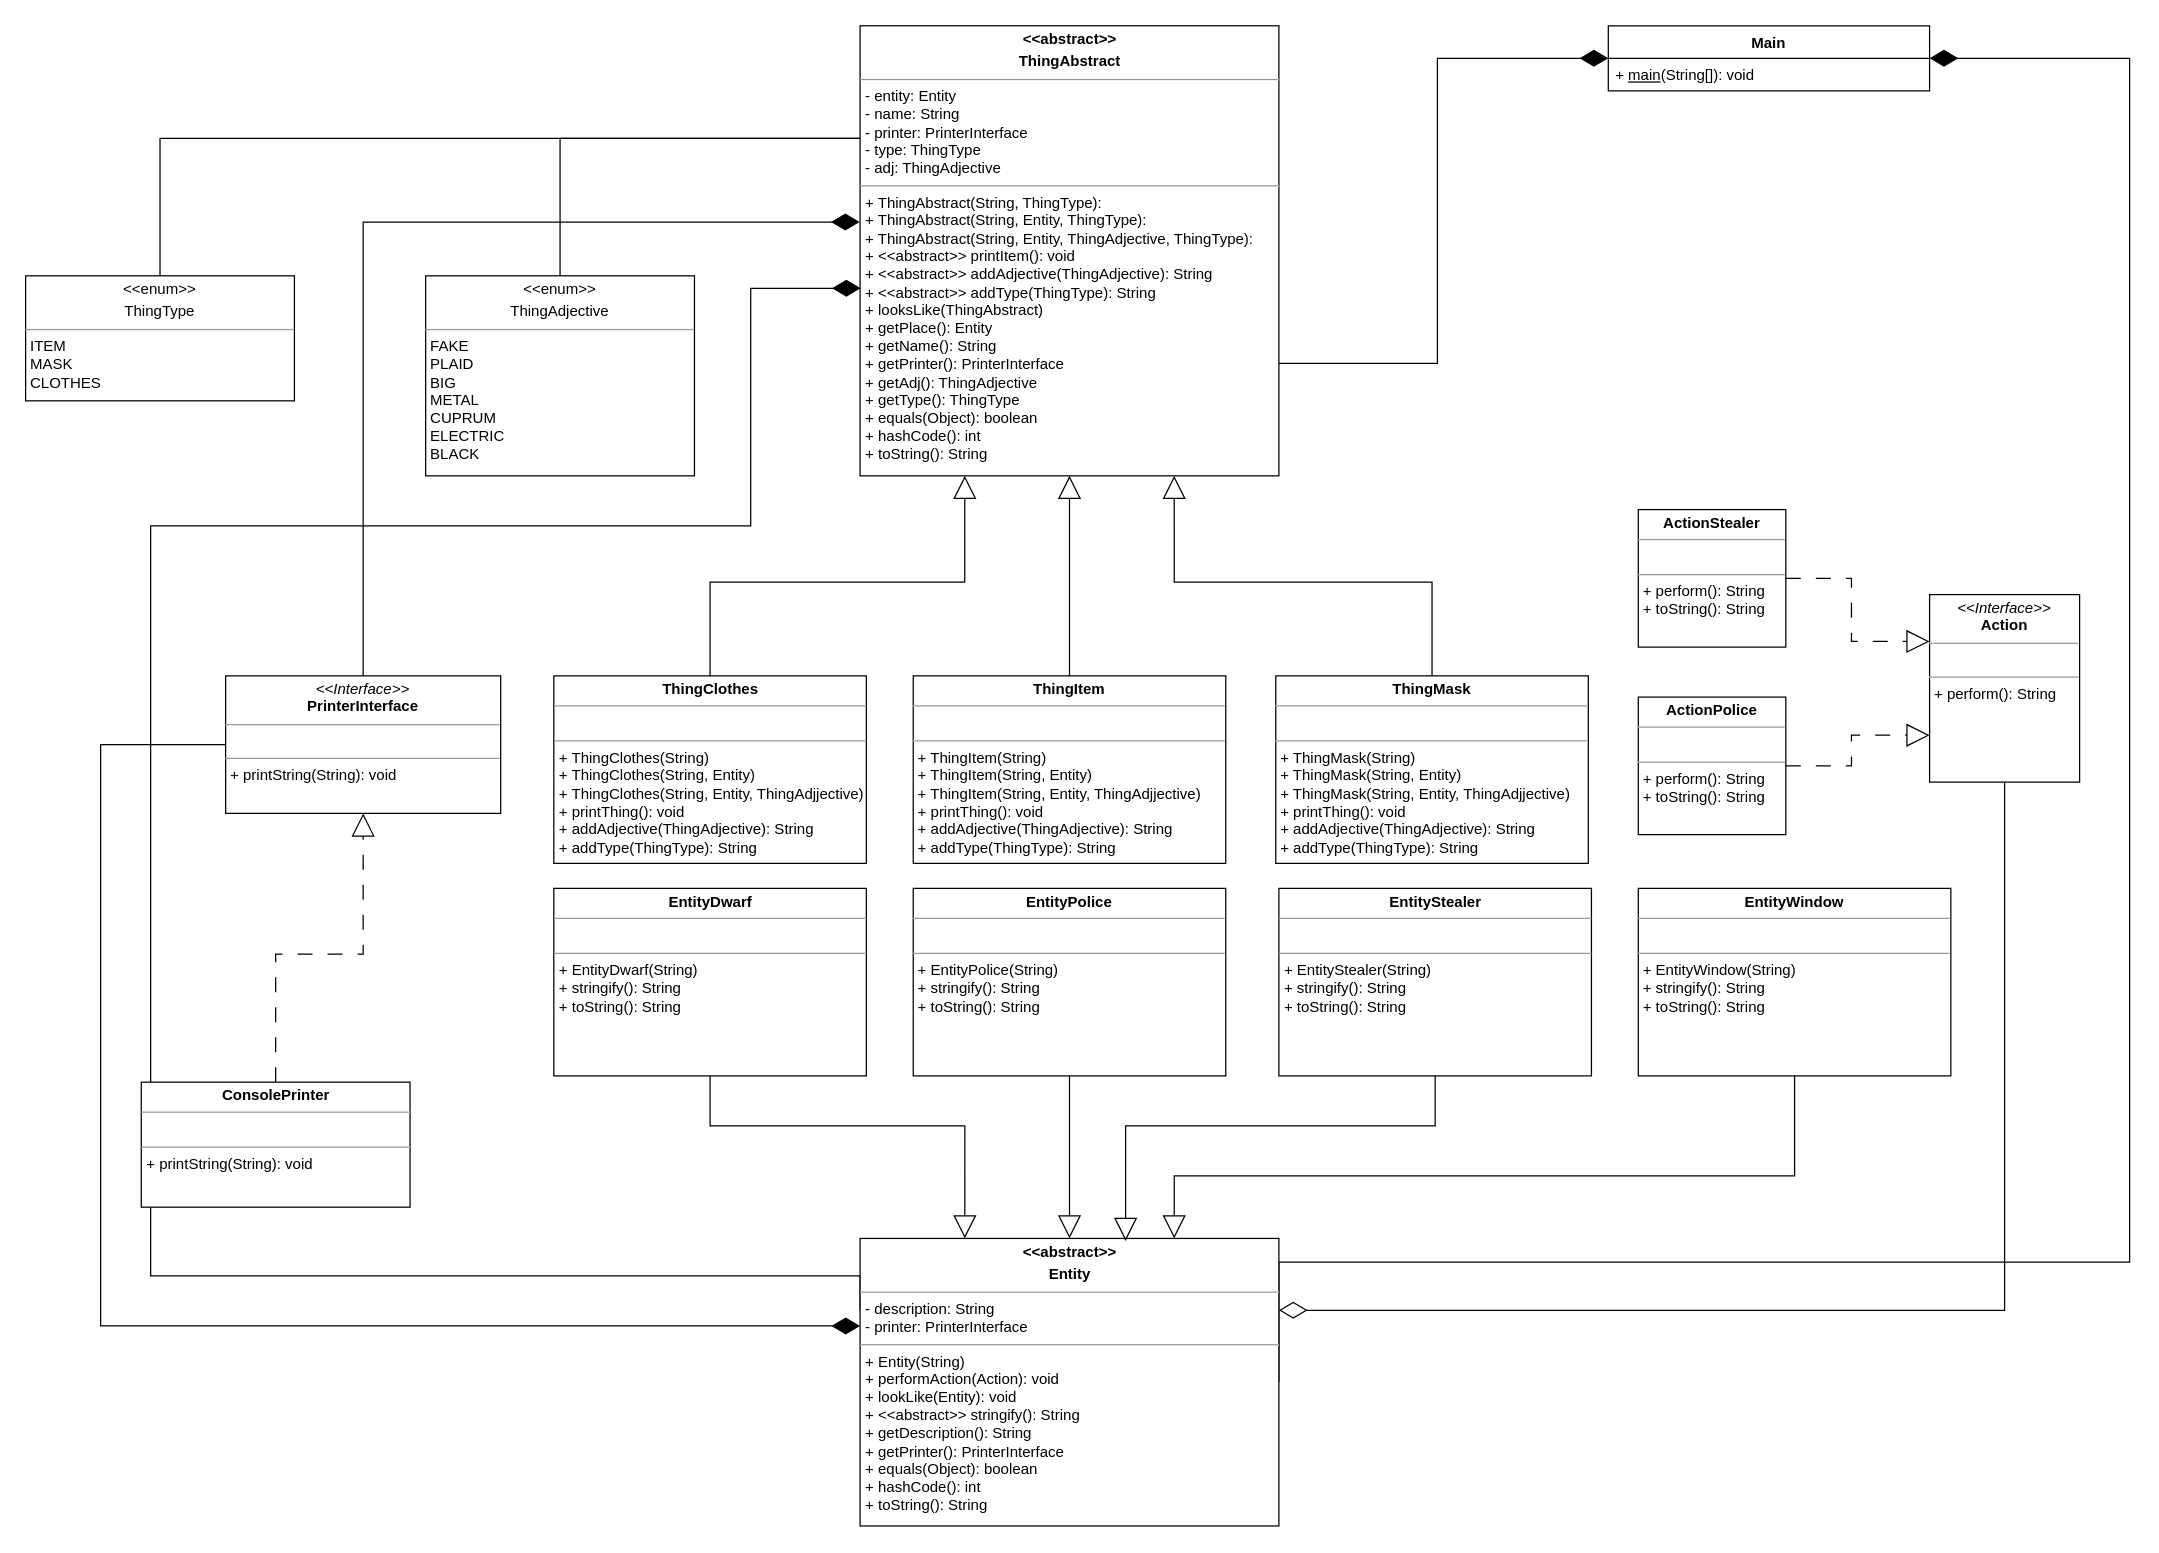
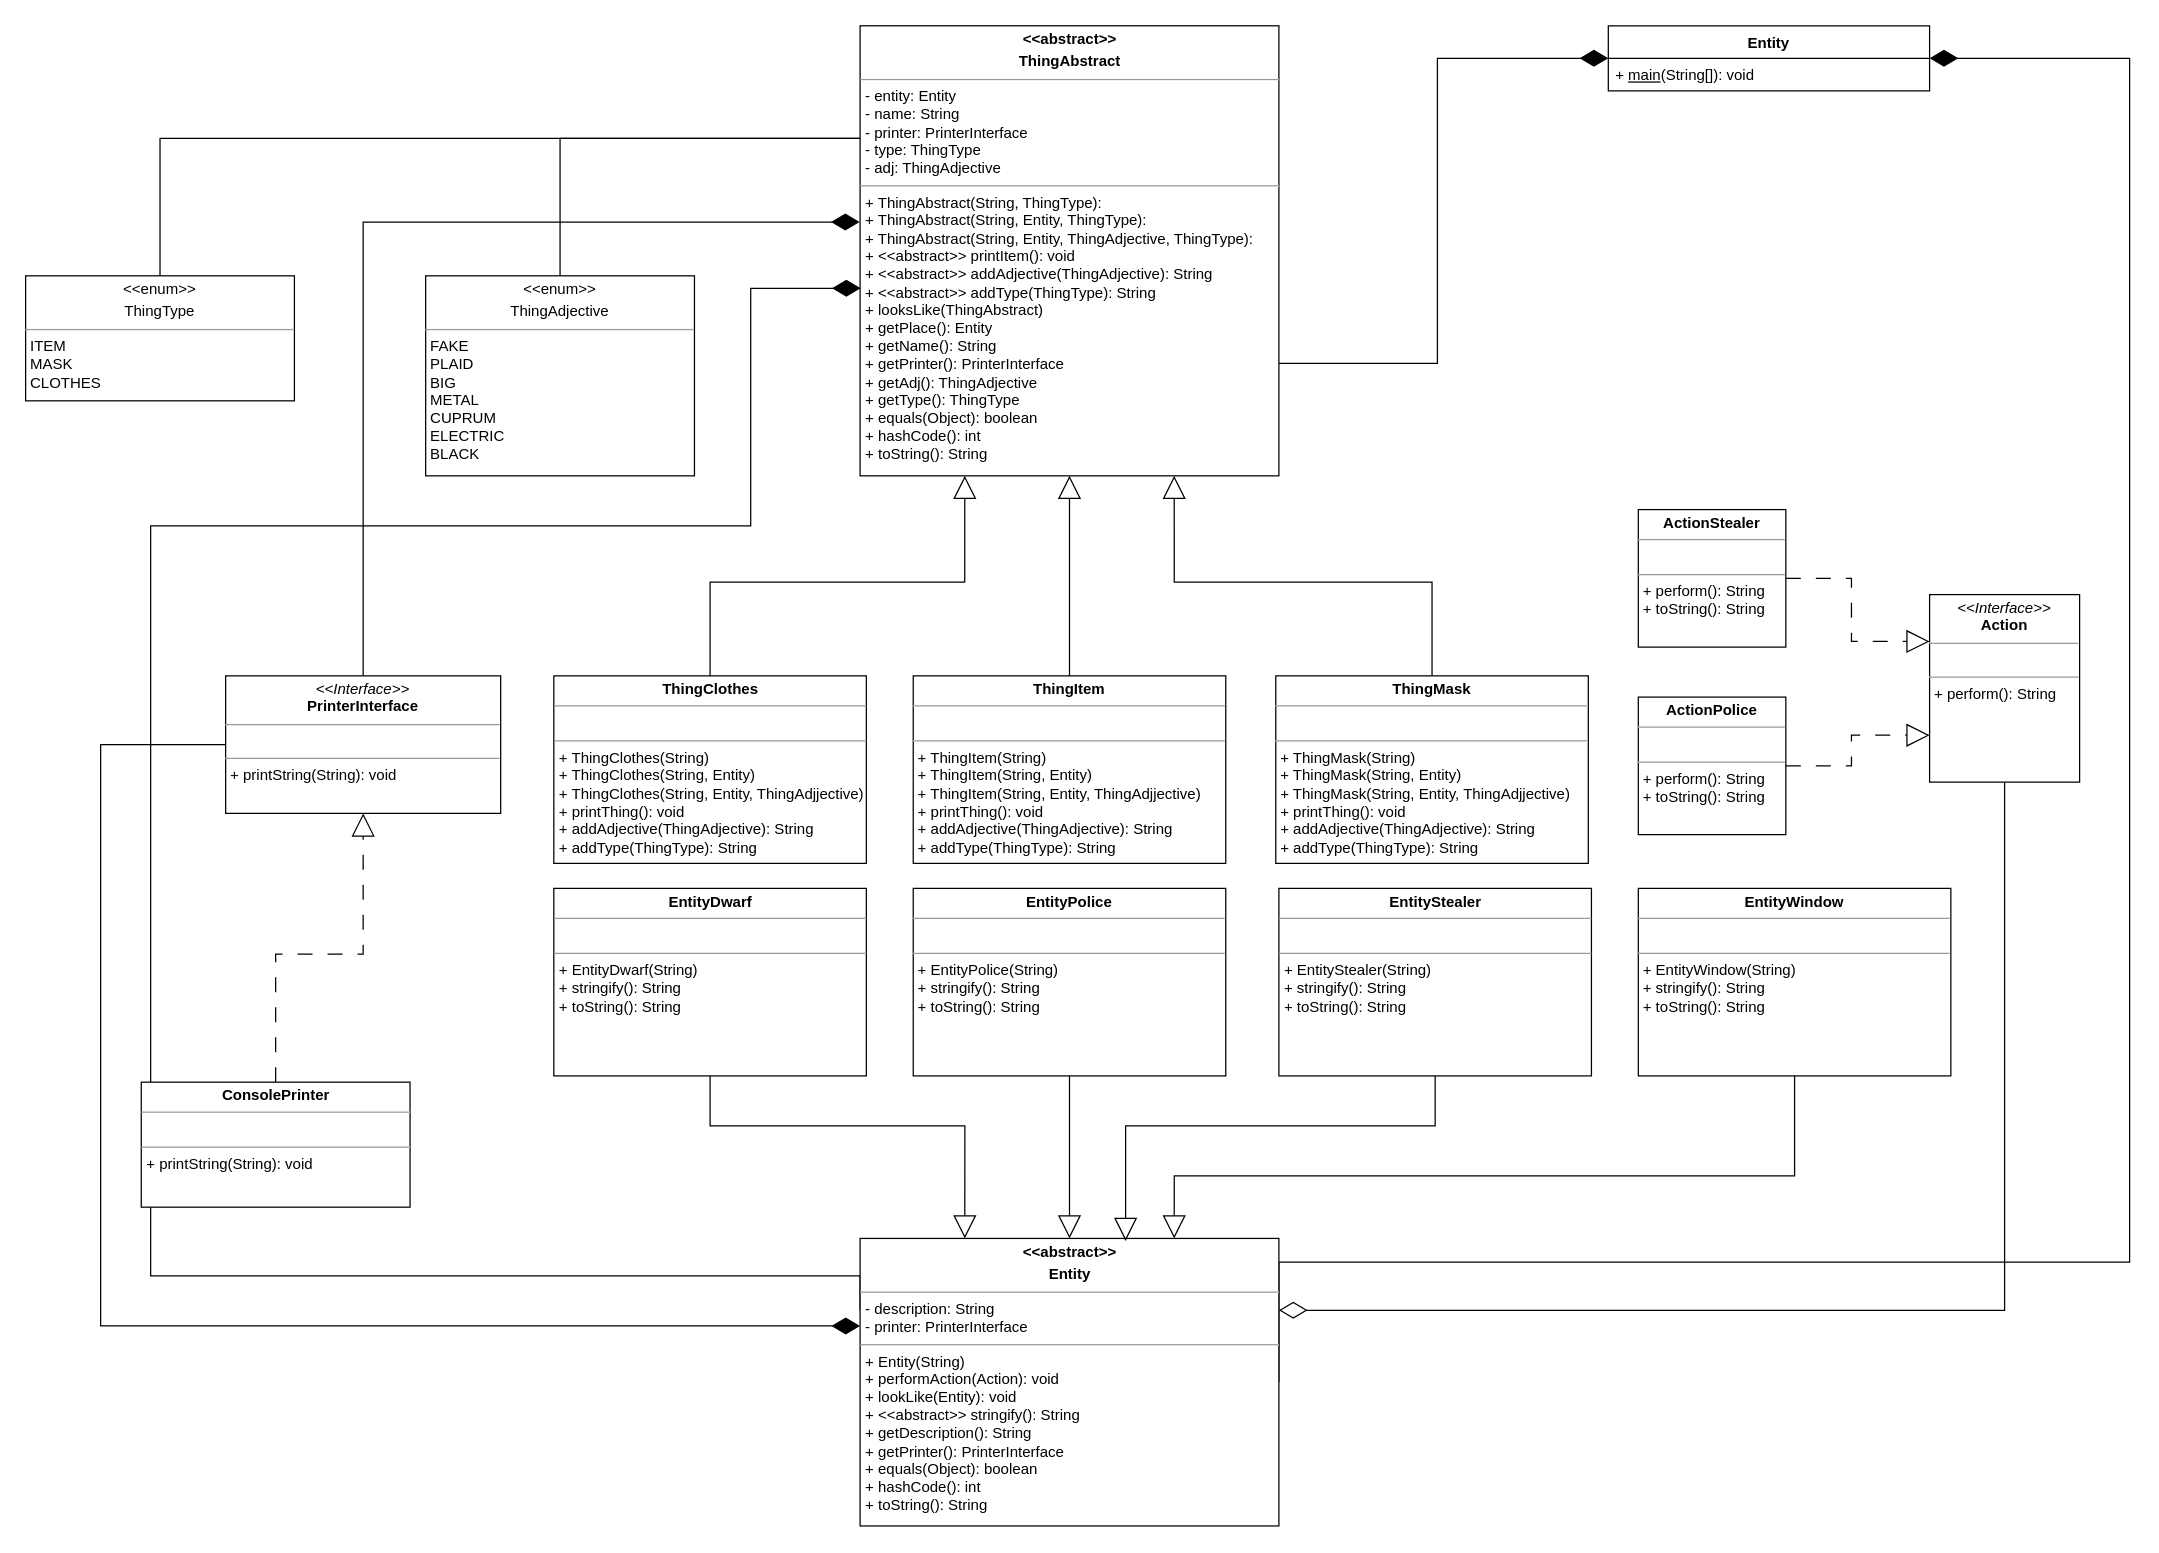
- <mxCell id="36" value="Main" style="swimlane;fontStyle=1;align=center;verticalAlign=top;childLayout=stackLayout;horizontal=1;startSize=26;horizontalStack=0;resizeParent=1;resizeParentMax=0;resizeLast=0;collapsible=1;marginBottom=0;" vertex="1" parent="1"><mxGeometry x="1286" y="20" width="257" height="52" as="geometry" /></mxCell>
+ <mxCell id="36" value="Entity" style="swimlane;fontStyle=1;align=center;verticalAlign=top;childLayout=stackLayout;horizontal=1;startSize=26;horizontalStack=0;resizeParent=1;resizeParentMax=0;resizeLast=0;collapsible=1;marginBottom=0;" vertex="1" parent="1"><mxGeometry x="1286" y="20" width="257" height="52" as="geometry" /></mxCell>
